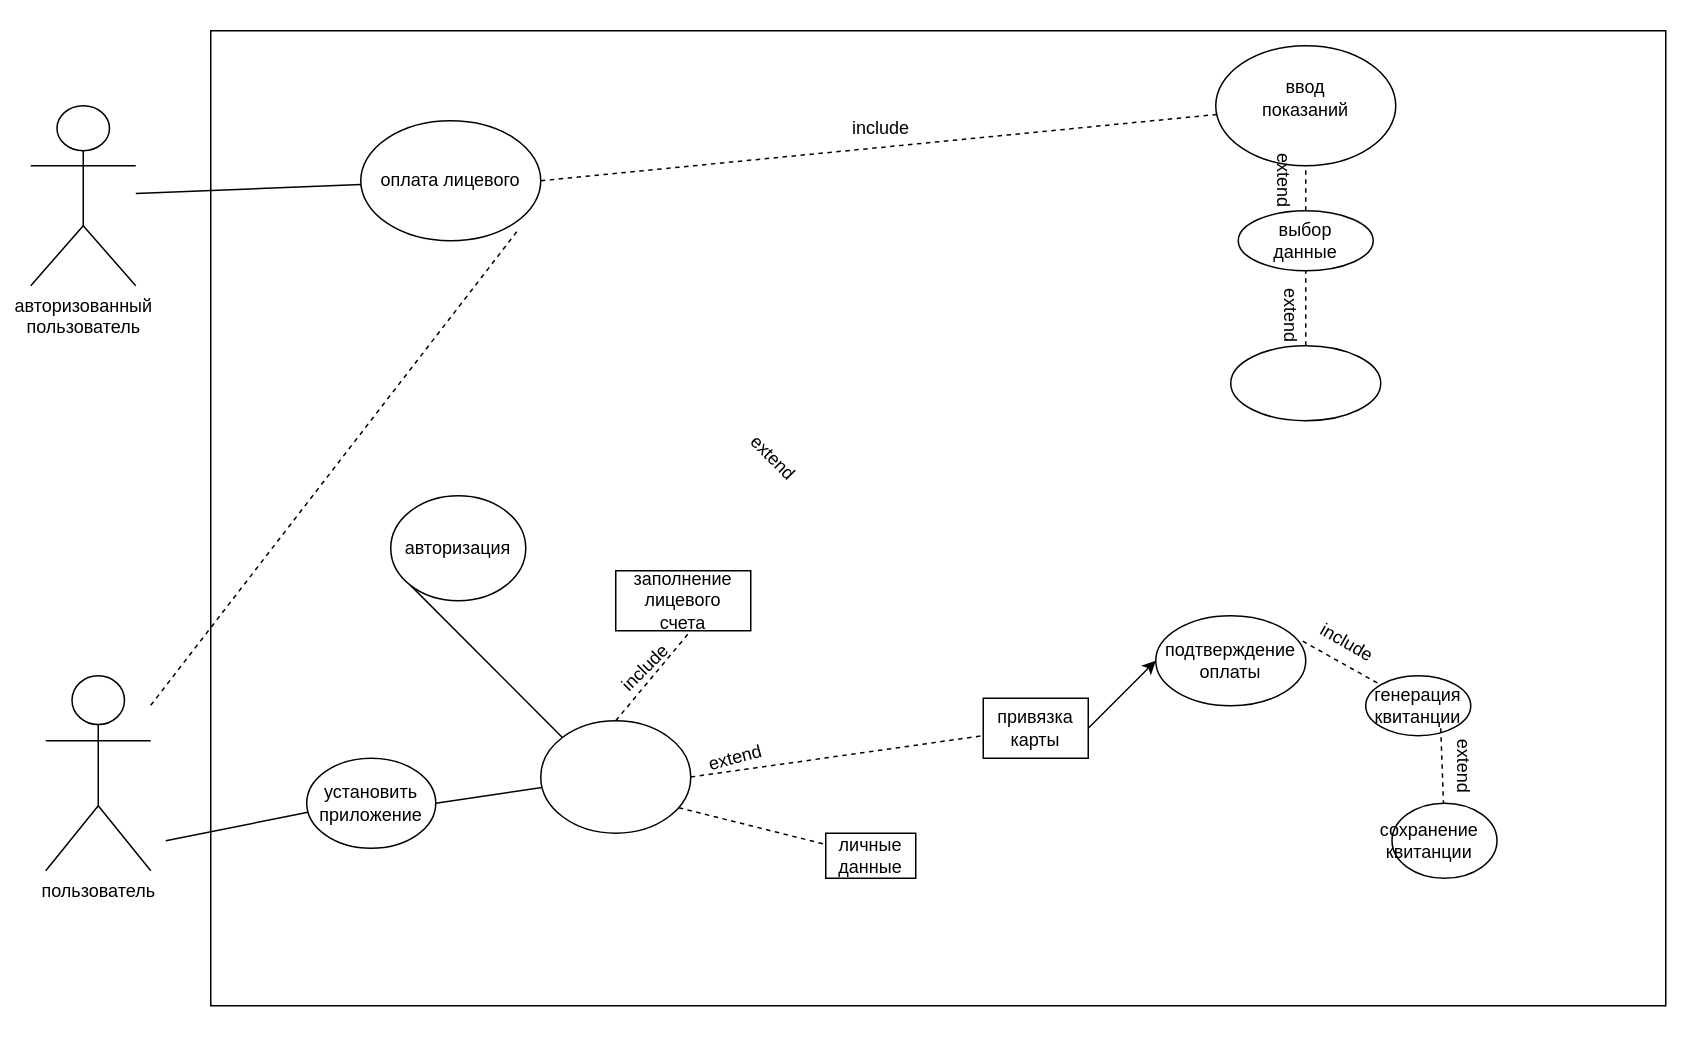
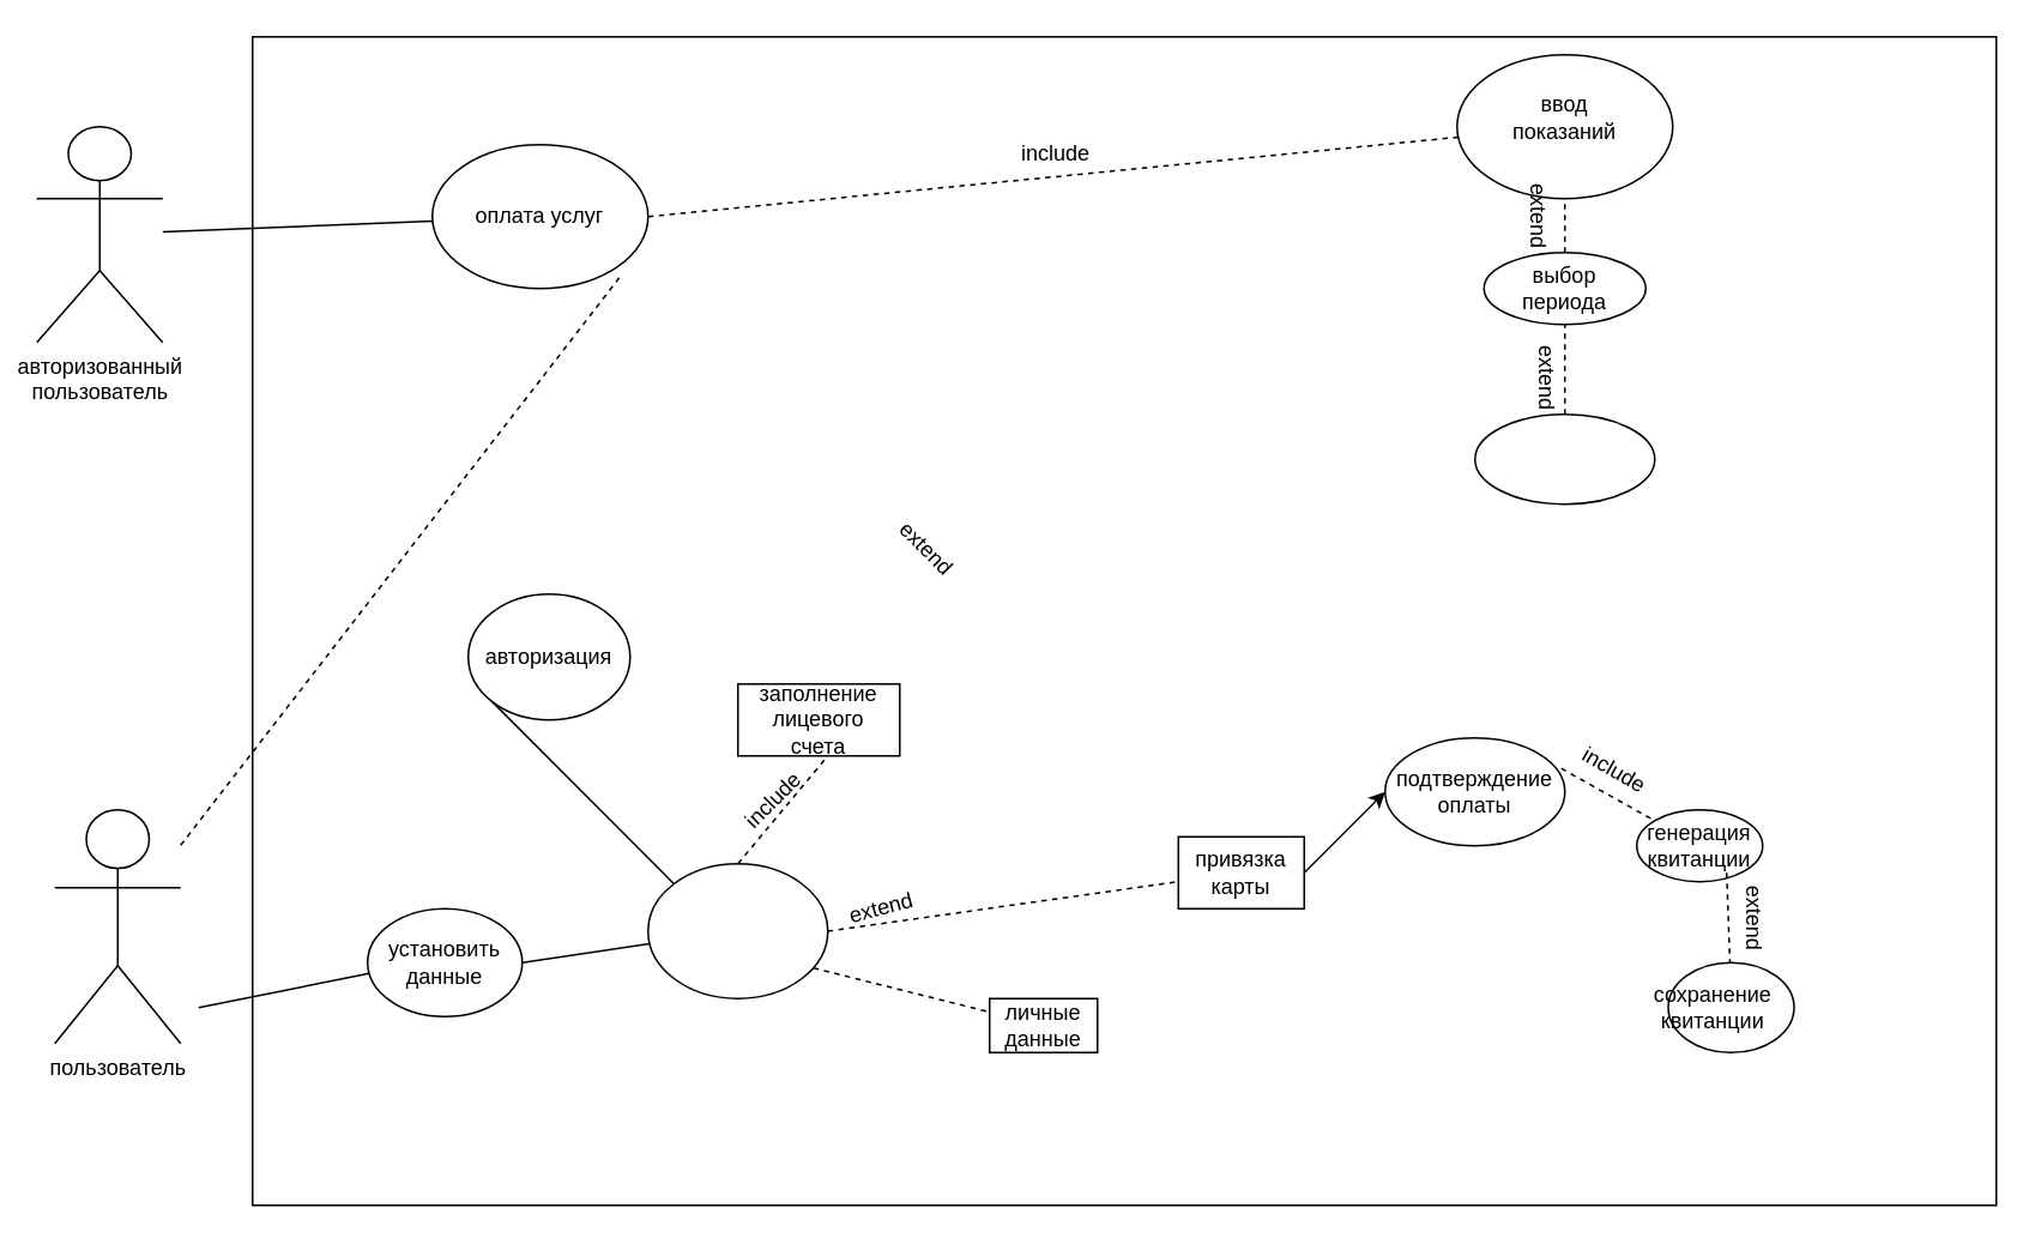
- <mxCell id="26" value="оплата лицевого" style="text;html=1;strokeColor=none;fillColor=none;align=center;verticalAlign=middle;whiteSpace=wrap;rounded=0;" vertex="1" parent="1"><mxGeometry x="250" y="90" width="100" height="60" as="geometry" /></mxCell>
+ <mxCell id="26" value="оплата услуг" style="text;html=1;strokeColor=none;fillColor=none;align=center;verticalAlign=middle;whiteSpace=wrap;rounded=0;" vertex="1" parent="1"><mxGeometry x="250" y="90" width="100" height="60" as="geometry" /></mxCell>
- <mxCell id="34" value="выбор данные" style="text;html=1;strokeColor=none;fillColor=none;align=center;verticalAlign=middle;whiteSpace=wrap;rounded=0;" vertex="1" parent="1"><mxGeometry x="840" y="145" width="60" height="30" as="geometry" /></mxCell>
+ <mxCell id="34" value="выбор периода" style="text;html=1;strokeColor=none;fillColor=none;align=center;verticalAlign=middle;whiteSpace=wrap;rounded=0;" vertex="1" parent="1"><mxGeometry x="840" y="145" width="60" height="30" as="geometry" /></mxCell>
- <mxCell id="7" value="установить&lt;br&gt;приложение" style="text;html=1;strokeColor=none;fillColor=none;align=center;verticalAlign=middle;whiteSpace=wrap;rounded=0;" vertex="1" parent="1"><mxGeometry x="217" y="520" width="60" height="30" as="geometry" /></mxCell>
+ <mxCell id="7" value="установить&lt;br&gt;данные" style="text;html=1;strokeColor=none;fillColor=none;align=center;verticalAlign=middle;whiteSpace=wrap;rounded=0;" vertex="1" parent="1"><mxGeometry x="217" y="520" width="60" height="30" as="geometry" /></mxCell>
